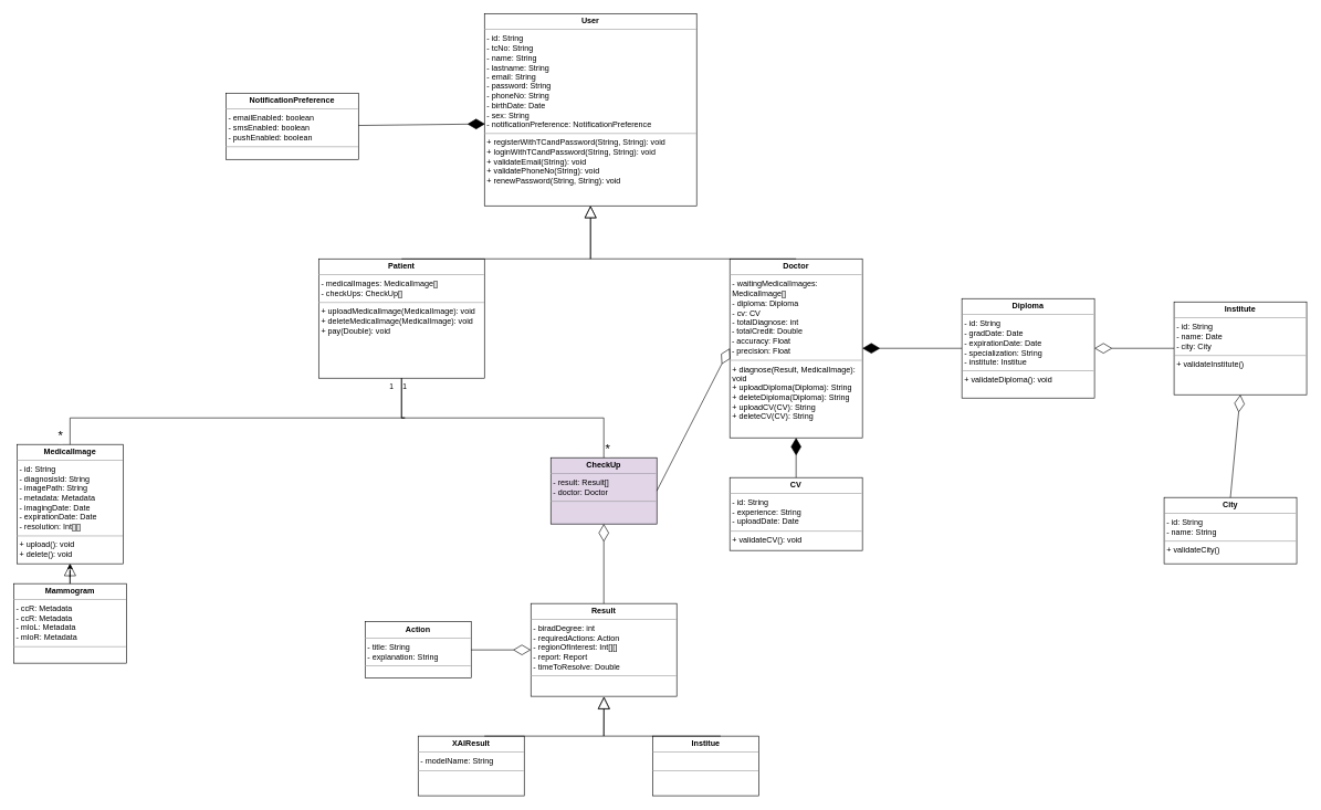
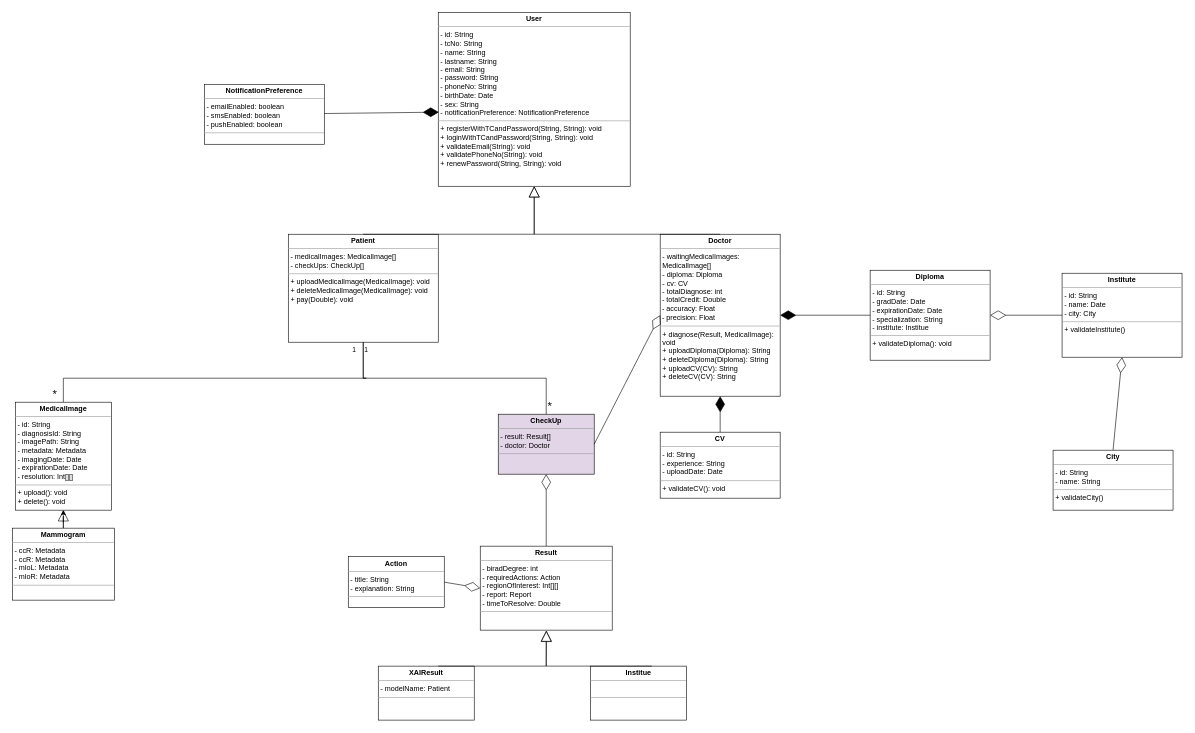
- <mxCell id="31" value="&lt;p style=&quot;margin:0px;margin-top:4px;text-align:center;&quot;&gt;&lt;b&gt;Action&lt;/b&gt;&lt;/p&gt;&lt;hr size=&quot;1&quot;&gt;&lt;p style=&quot;margin:0px;margin-left:4px;&quot;&gt;- title: String&lt;/p&gt;&lt;p style=&quot;margin:0px;margin-left:4px;&quot;&gt;- explanation: String&amp;nbsp;&lt;/p&gt;&lt;hr size=&quot;1&quot;&gt;&lt;p style=&quot;margin:0px;margin-left:4px;&quot;&gt;&lt;br&gt;&lt;/p&gt;" style="verticalAlign=top;align=left;overflow=fill;fontSize=12;fontFamily=Helvetica;html=1;whiteSpace=wrap;" parent="1" vertex="1"><mxGeometry x="550" y="937.5" width="160" height="85" as="geometry" /></mxCell>
+ <mxCell id="31" value="&lt;p style=&quot;margin:0px;margin-top:4px;text-align:center;&quot;&gt;&lt;b&gt;Action&lt;/b&gt;&lt;/p&gt;&lt;hr size=&quot;1&quot;&gt;&lt;p style=&quot;margin:0px;margin-left:4px;&quot;&gt;- title: String&lt;/p&gt;&lt;p style=&quot;margin:0px;margin-left:4px;&quot;&gt;- explanation: String&amp;nbsp;&lt;/p&gt;&lt;hr size=&quot;1&quot;&gt;&lt;p style=&quot;margin:0px;margin-left:4px;&quot;&gt;&lt;br&gt;&lt;/p&gt;" style="verticalAlign=top;align=left;overflow=fill;fontSize=12;fontFamily=Helvetica;html=1;whiteSpace=wrap;" parent="1" vertex="1"><mxGeometry x="580" y="927.5" width="160" height="85" as="geometry" /></mxCell>
- <mxCell id="33" value="&lt;p style=&quot;margin:0px;margin-top:4px;text-align:center;&quot;&gt;&lt;b&gt;XAIResult&lt;/b&gt;&lt;/p&gt;&lt;hr size=&quot;1&quot;&gt;&lt;p style=&quot;margin:0px;margin-left:4px;&quot;&gt;- modelName: String&lt;/p&gt;&lt;hr size=&quot;1&quot;&gt;&lt;p style=&quot;margin:0px;margin-left:4px;&quot;&gt;&lt;br&gt;&lt;/p&gt;" style="verticalAlign=top;align=left;overflow=fill;fontSize=12;fontFamily=Helvetica;html=1;whiteSpace=wrap;" parent="1" vertex="1"><mxGeometry x="630" y="1110" width="160" height="90" as="geometry" /></mxCell>
+ <mxCell id="33" value="&lt;p style=&quot;margin:0px;margin-top:4px;text-align:center;&quot;&gt;&lt;b&gt;XAIResult&lt;/b&gt;&lt;/p&gt;&lt;hr size=&quot;1&quot;&gt;&lt;p style=&quot;margin:0px;margin-left:4px;&quot;&gt;- modelName: Patient&lt;/p&gt;&lt;hr size=&quot;1&quot;&gt;&lt;p style=&quot;margin:0px;margin-left:4px;&quot;&gt;&lt;br&gt;&lt;/p&gt;" style="verticalAlign=top;align=left;overflow=fill;fontSize=12;fontFamily=Helvetica;html=1;whiteSpace=wrap;" parent="1" vertex="1"><mxGeometry x="630" y="1110" width="160" height="90" as="geometry" /></mxCell>
